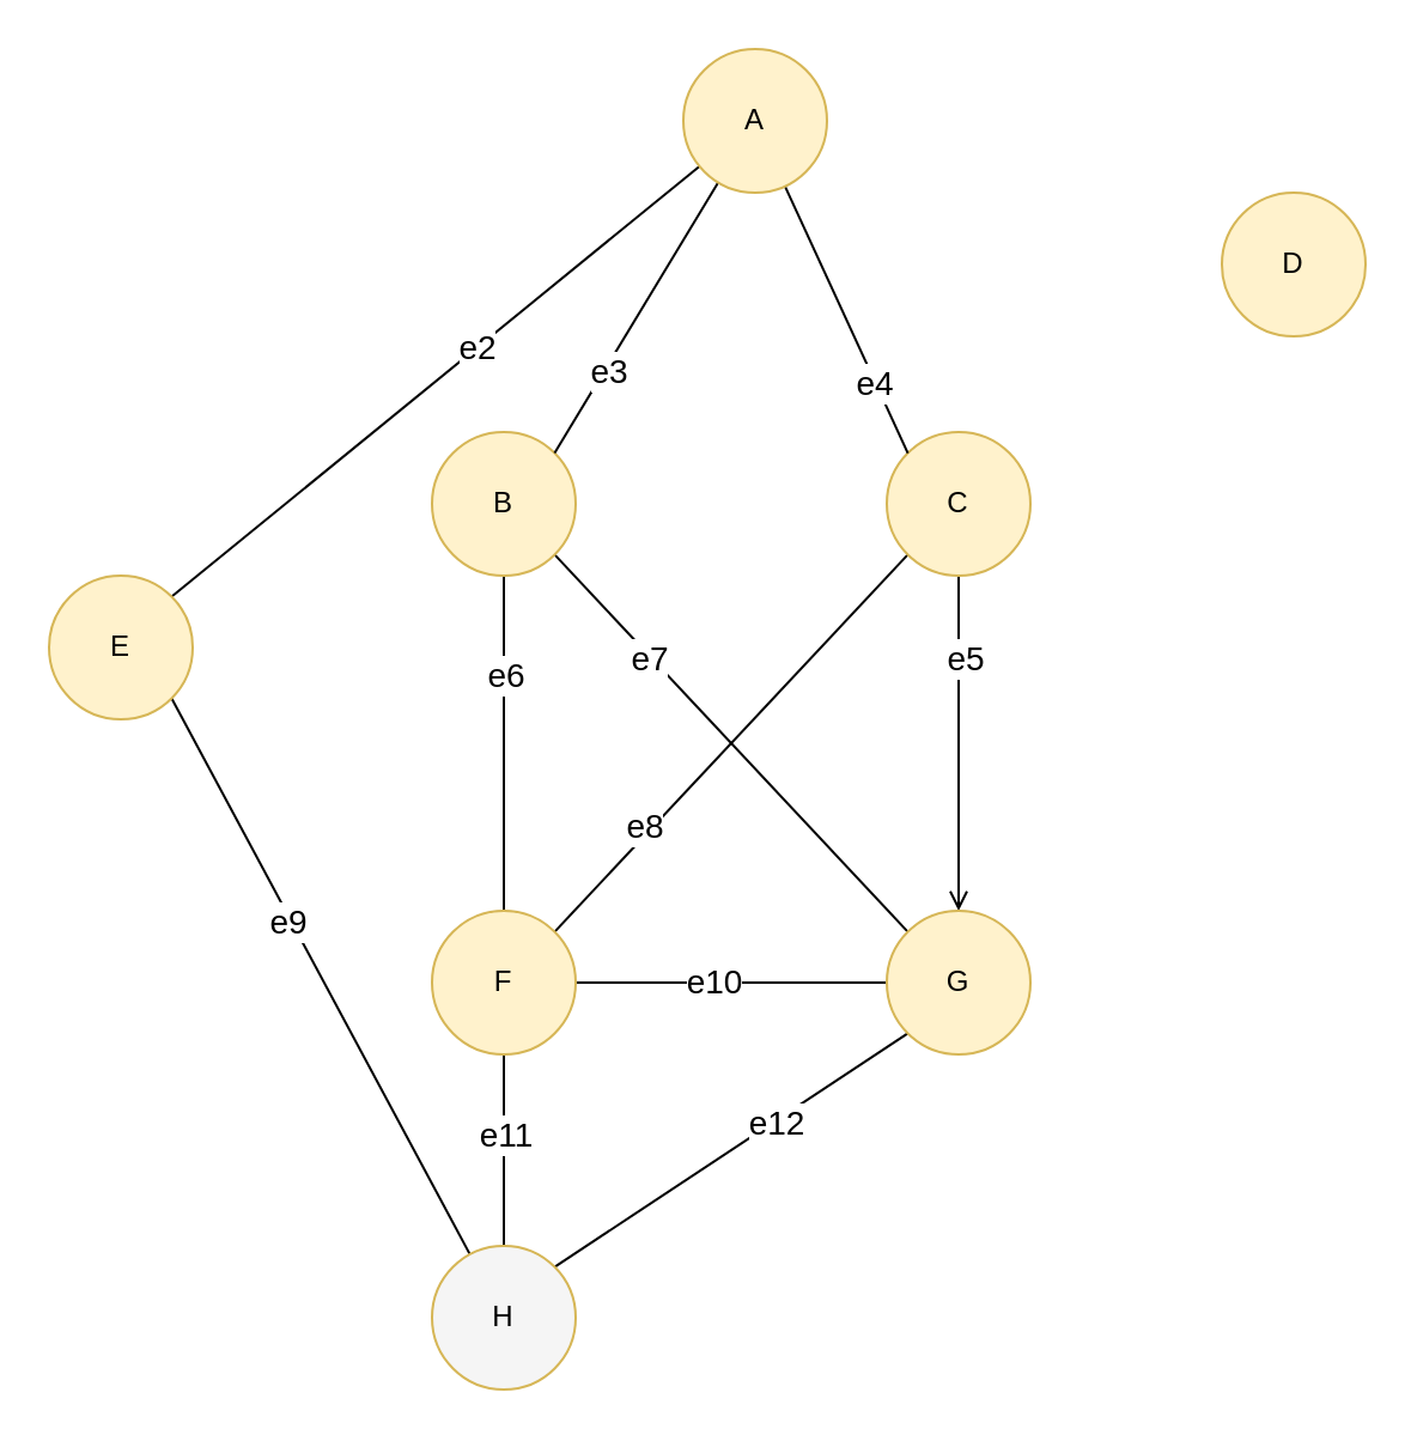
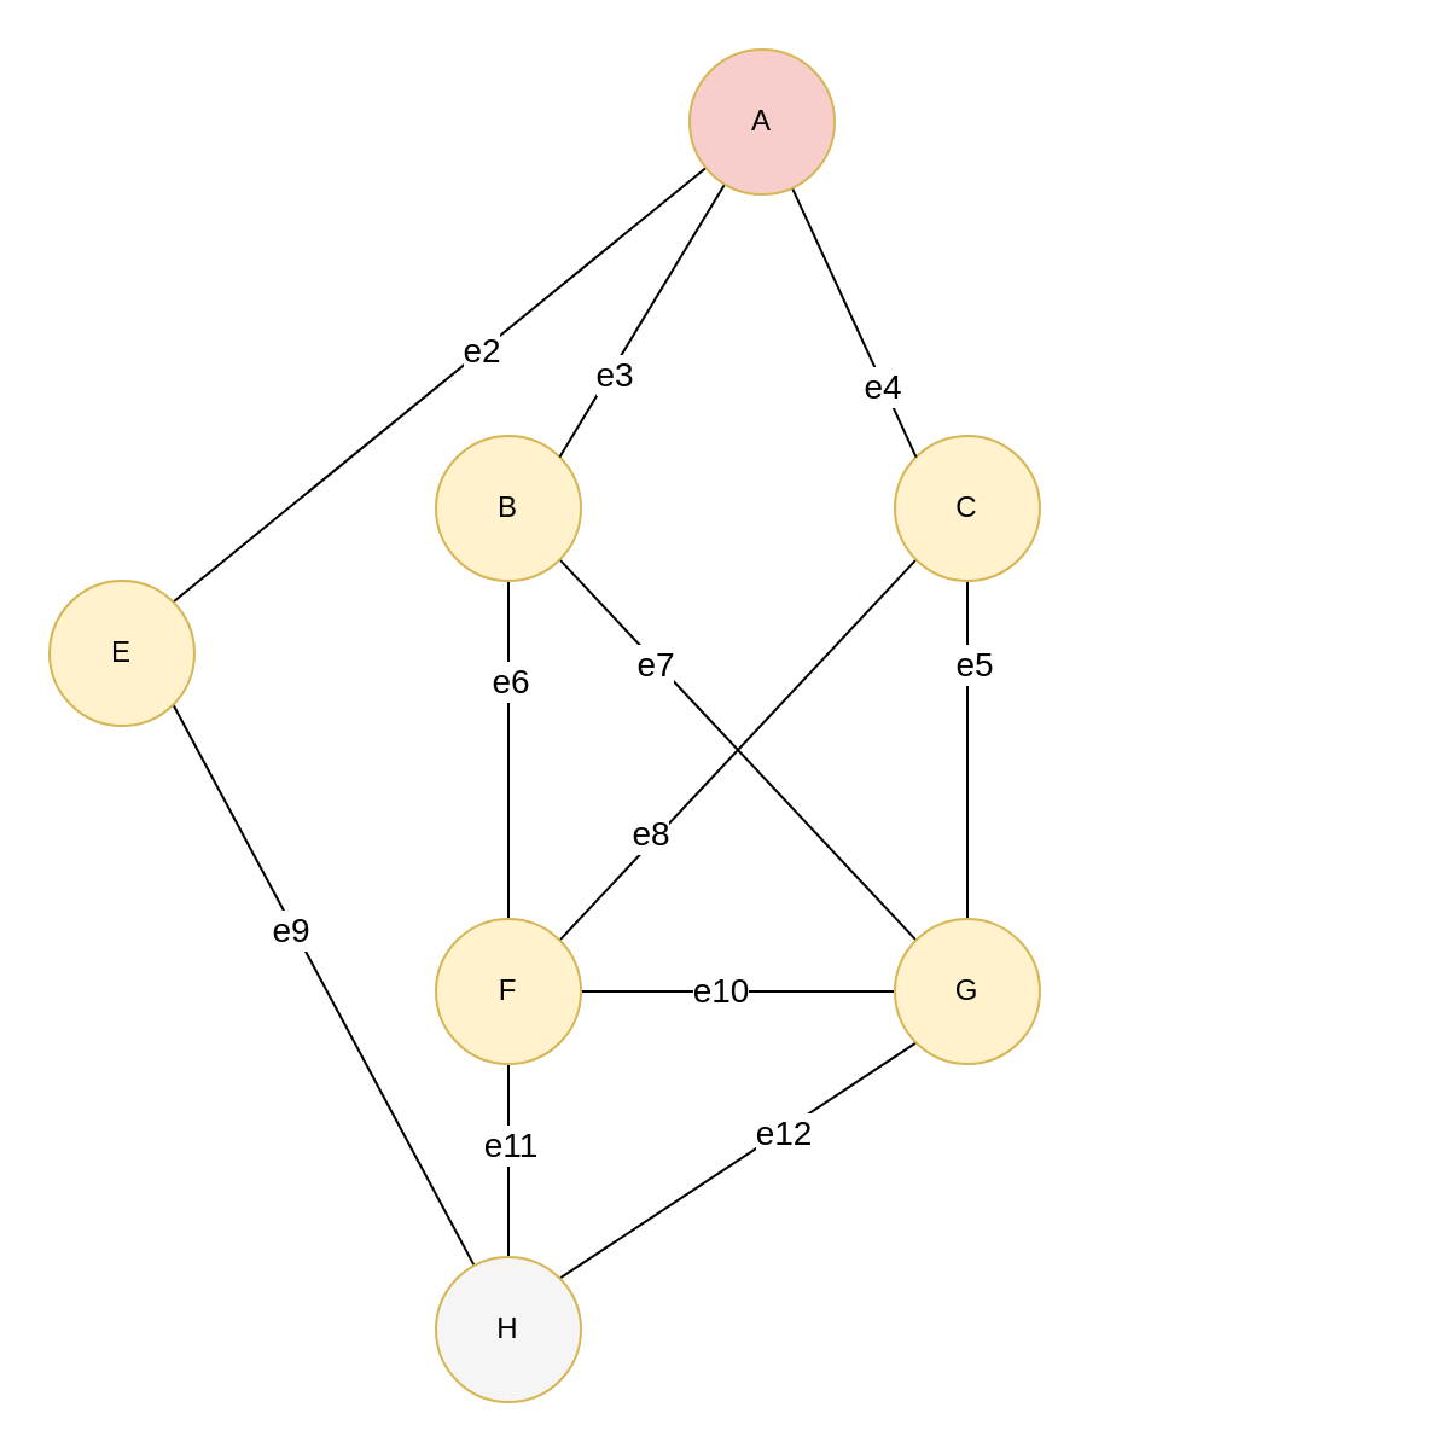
- <mxCell id="26" value="A" style="ellipse;whiteSpace=wrap;html=1;aspect=fixed;fillColor=#fff2cc;strokeColor=#d6b656;" vertex="1" parent="1"><mxGeometry x="285" y="20" width="60" height="60" as="geometry" /></mxCell>
+ <mxCell id="26" value="A" style="ellipse;whiteSpace=wrap;html=1;aspect=fixed;fillColor=#f8cecc;strokeColor=#d6b656;" vertex="1" parent="1"><mxGeometry x="285" y="20" width="60" height="60" as="geometry" /></mxCell>
- <mxCell id="27" value="D" style="ellipse;whiteSpace=wrap;html=1;aspect=fixed;fillColor=#fff2cc;strokeColor=#d6b656;" vertex="1" parent="1"><mxGeometry x="510" y="80" width="60" height="60" as="geometry" /></mxCell>
- <mxCell id="7" style="edgeStyle=none;rounded=0;orthogonalLoop=1;jettySize=auto;html=1;exitX=0.5;exitY=1;exitDx=0;exitDy=0;entryX=0.5;entryY=0;entryDx=0;entryDy=0;endArrow=open;endFill=0;" edge="1" parent="1" source="11" target="19"><mxGeometry relative="1" as="geometry" /></mxCell>
+ <mxCell id="7" style="edgeStyle=none;rounded=0;orthogonalLoop=1;jettySize=auto;html=1;exitX=0.5;exitY=1;exitDx=0;exitDy=0;entryX=0.5;entryY=0;entryDx=0;entryDy=0;endArrow=none;endFill=0;" edge="1" parent="1" source="11" target="19"><mxGeometry relative="1" as="geometry" /></mxCell>
